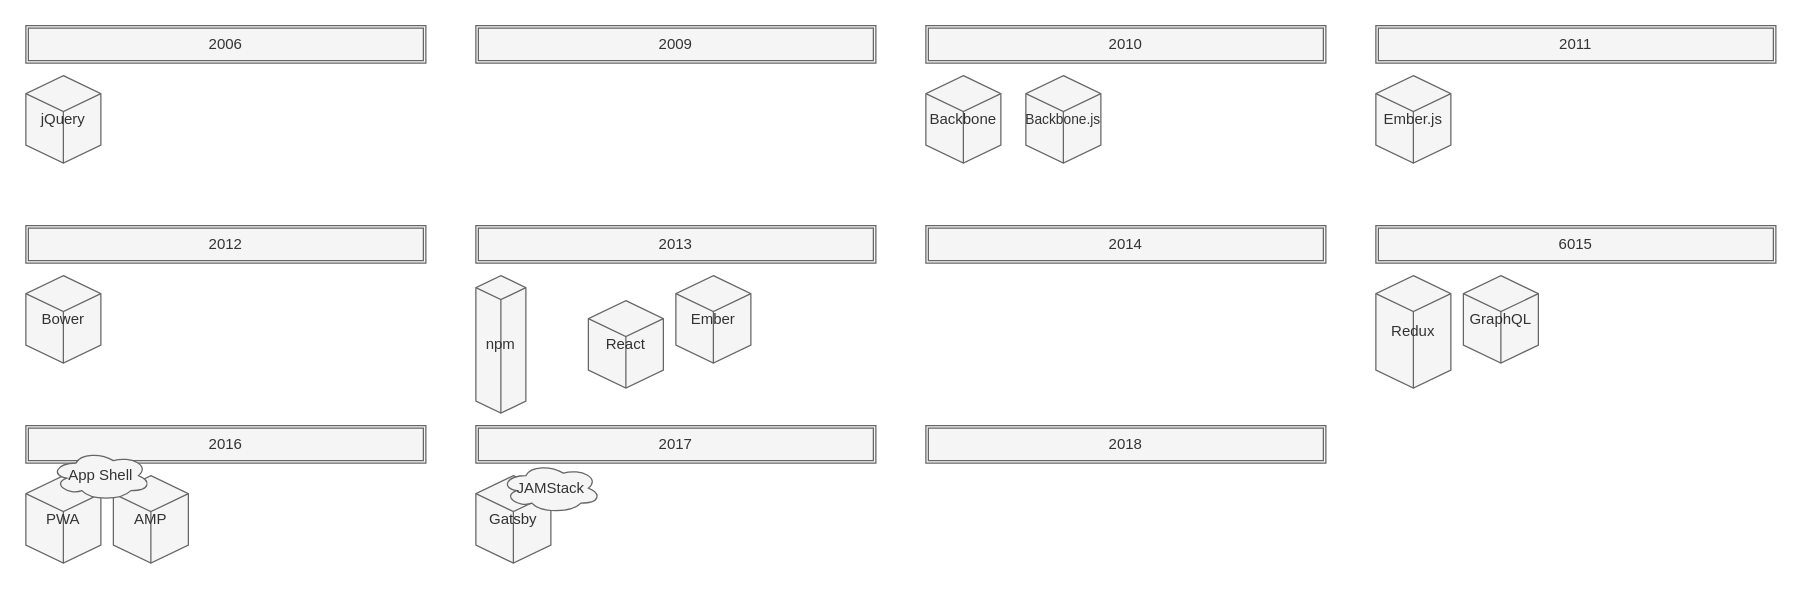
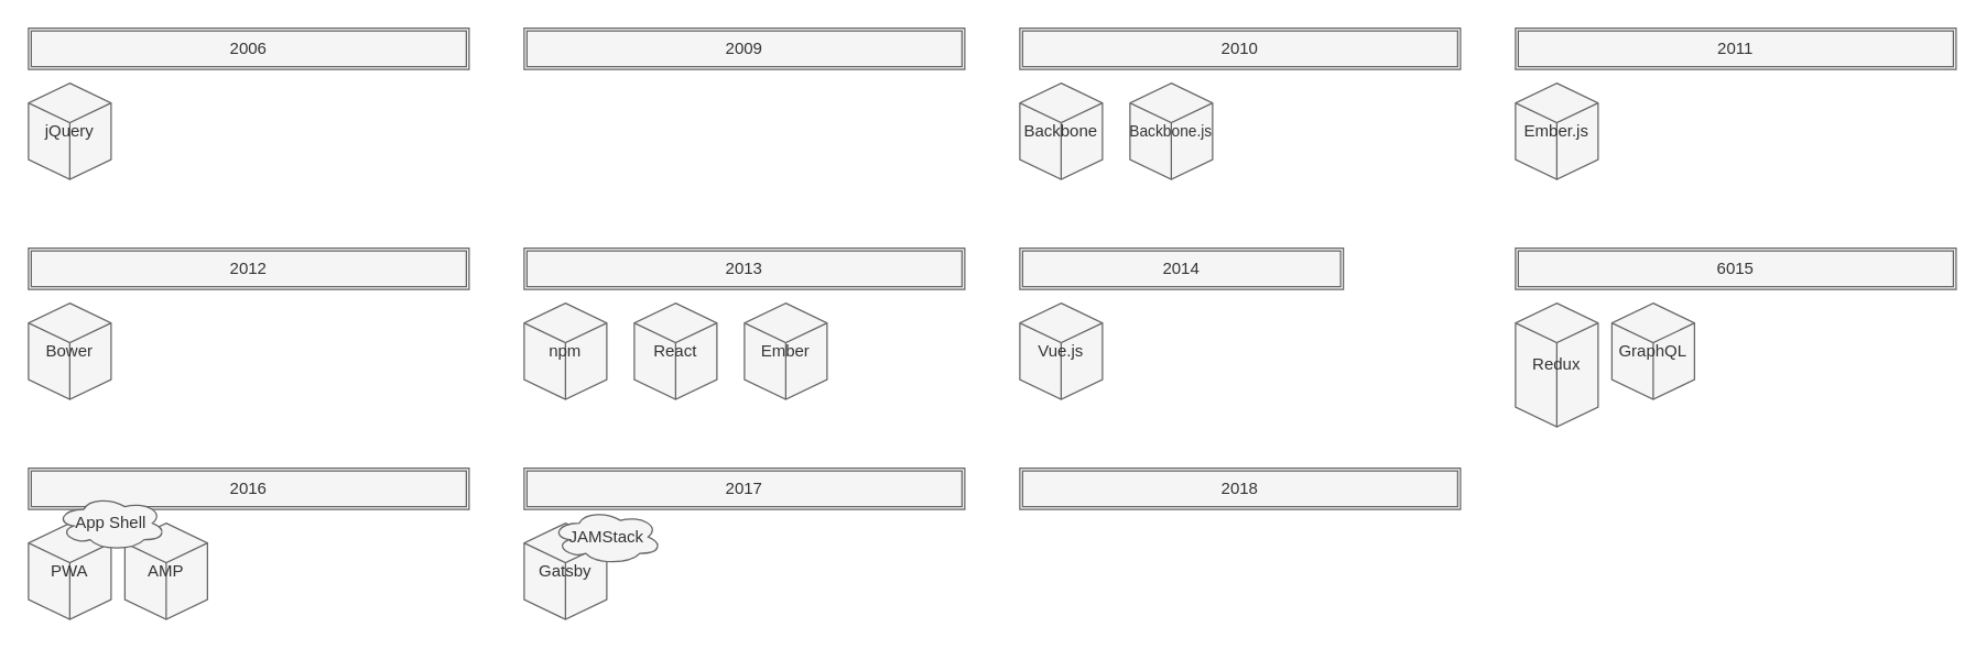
- <mxCell id="2" value="2014" style="shape=ext;double=1;rounded=0;whiteSpace=wrap;html=1;shadow=0;sketch=0;fillColor=#f5f5f5;strokeColor=#666666;fontColor=#333333;" parent="1" vertex="1"><mxGeometry x="740" y="180" width="320" height="30" as="geometry" /></mxCell>
+ <mxCell id="2" value="2014" style="shape=ext;double=1;rounded=0;whiteSpace=wrap;html=1;shadow=0;sketch=0;fillColor=#f5f5f5;strokeColor=#666666;fontColor=#333333;" parent="1" vertex="1"><mxGeometry x="740" y="180" width="235" height="30" as="geometry" /></mxCell>
+ <mxCell id="10" value="Vue.js" style="html=1;whiteSpace=wrap;shape=isoCube2;backgroundOutline=1;isoAngle=15;shadow=0;sketch=0;fillColor=#f5f5f5;strokeColor=#666666;fontColor=#333333;" parent="1" vertex="1"><mxGeometry x="740" y="220" width="60" height="70" as="geometry" /></mxCell>
- <mxCell id="28" value="npm" style="html=1;whiteSpace=wrap;shape=isoCube2;backgroundOutline=1;isoAngle=15;shadow=0;sketch=0;fillColor=#f5f5f5;strokeColor=#666666;fontColor=#333333;" parent="1" vertex="1"><mxGeometry x="380" y="220" width="40" height="110" as="geometry" /></mxCell>
+ <mxCell id="28" value="npm" style="html=1;whiteSpace=wrap;shape=isoCube2;backgroundOutline=1;isoAngle=15;shadow=0;sketch=0;fillColor=#f5f5f5;strokeColor=#666666;fontColor=#333333;" parent="1" vertex="1"><mxGeometry x="380" y="220" width="60" height="70" as="geometry" /></mxCell>
- <mxCell id="7" value="React" style="html=1;whiteSpace=wrap;shape=isoCube2;backgroundOutline=1;isoAngle=15;shadow=0;sketch=0;fillColor=#f5f5f5;strokeColor=#666666;fontColor=#333333;" parent="1" vertex="1"><mxGeometry x="470" y="240" width="60" height="70" as="geometry" /></mxCell>
+ <mxCell id="7" value="React" style="html=1;whiteSpace=wrap;shape=isoCube2;backgroundOutline=1;isoAngle=15;shadow=0;sketch=0;fillColor=#f5f5f5;strokeColor=#666666;fontColor=#333333;" parent="1" vertex="1"><mxGeometry x="460" y="220" width="60" height="70" as="geometry" /></mxCell>
